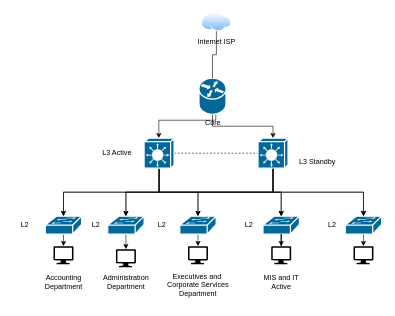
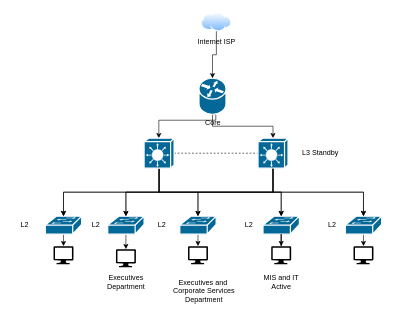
- <mxCell id="38" style="edgeStyle=orthogonalEdgeStyle;rounded=0;orthogonalLoop=1;jettySize=auto;html=1;entryX=0.5;entryY=0;entryDx=0;entryDy=0;entryPerimeter=0;endArrow=none;" edge="1" parent="1" source="26" target="13"><mxGeometry relative="1" as="geometry" /></mxCell>
+ <mxCell id="38" style="edgeStyle=orthogonalEdgeStyle;rounded=0;orthogonalLoop=1;jettySize=auto;html=1;entryX=0.5;entryY=0;entryDx=0;entryDy=0;entryPerimeter=0;" edge="1" parent="1" source="26" target="13"><mxGeometry relative="1" as="geometry" /></mxCell>
- <mxCell id="39" value="L3 Active" style="text;html=1;align=center;verticalAlign=middle;resizable=0;points=[];autosize=1;strokeColor=none;fillColor=none;" vertex="1" parent="1"><mxGeometry x="159.13" y="240" width="70" height="30" as="geometry" /></mxCell>
- <mxCell id="40" value="L3 Standby" style="text;html=1;align=center;verticalAlign=middle;resizable=0;points=[];autosize=1;strokeColor=none;fillColor=none;" vertex="1" parent="1"><mxGeometry x="488.37" y="255" width="80" height="30" as="geometry" /></mxCell>
+ <mxCell id="40" value="L3 Standby" style="text;html=1;align=center;verticalAlign=middle;resizable=0;points=[];autosize=1;strokeColor=none;fillColor=none;" vertex="1" parent="1"><mxGeometry x="493.37" y="240" width="80" height="30" as="geometry" /></mxCell>
- <mxCell id="34" value="Accounting&lt;br&gt;Department" style="text;html=1;align=center;verticalAlign=middle;resizable=0;points=[];autosize=1;strokeColor=none;fillColor=none;" vertex="1" parent="1"><mxGeometry x="60" y="450" width="90" height="40" as="geometry" /></mxCell>
- <mxCell id="35" value="Administration&lt;br&gt;Department" style="text;html=1;align=center;verticalAlign=middle;resizable=0;points=[];autosize=1;strokeColor=none;fillColor=none;" vertex="1" parent="1"><mxGeometry x="159.13" y="450" width="100" height="40" as="geometry" /></mxCell>
+ <mxCell id="35" value="Executives&lt;br&gt;Department" style="text;html=1;align=center;verticalAlign=middle;resizable=0;points=[];autosize=1;strokeColor=none;fillColor=none;" vertex="1" parent="1"><mxGeometry x="159.13" y="450" width="100" height="40" as="geometry" /></mxCell>
- <mxCell id="36" value="Executives and&amp;nbsp;&lt;div&gt;Corporate Services&lt;br&gt;Department&lt;br&gt;&lt;/div&gt;" style="text;html=1;align=center;verticalAlign=middle;resizable=0;points=[];autosize=1;strokeColor=none;fillColor=none;" vertex="1" parent="1"><mxGeometry x="264.31" y="445" width="130" height="60" as="geometry" /></mxCell>
+ <mxCell id="36" value="Executives and&amp;nbsp;&lt;div&gt;Corporate Services&lt;br&gt;Department&lt;br&gt;&lt;/div&gt;" style="text;html=1;align=center;verticalAlign=middle;resizable=0;points=[];autosize=1;strokeColor=none;fillColor=none;" vertex="1" parent="1"><mxGeometry x="274.31" y="455" width="130" height="60" as="geometry" /></mxCell>
